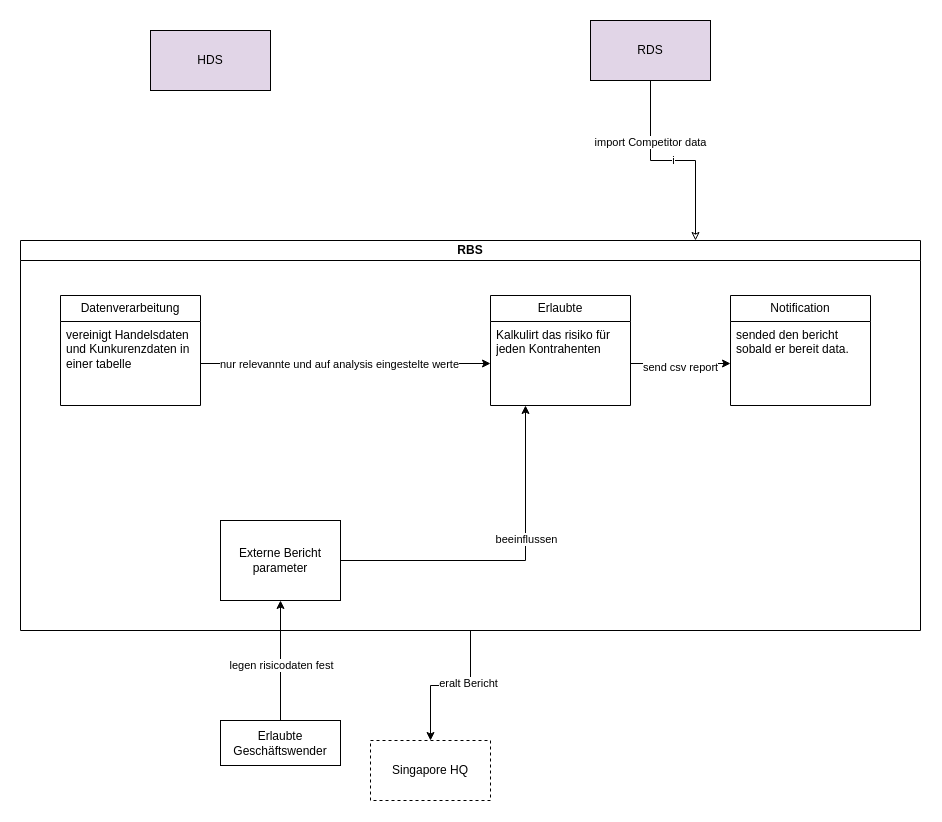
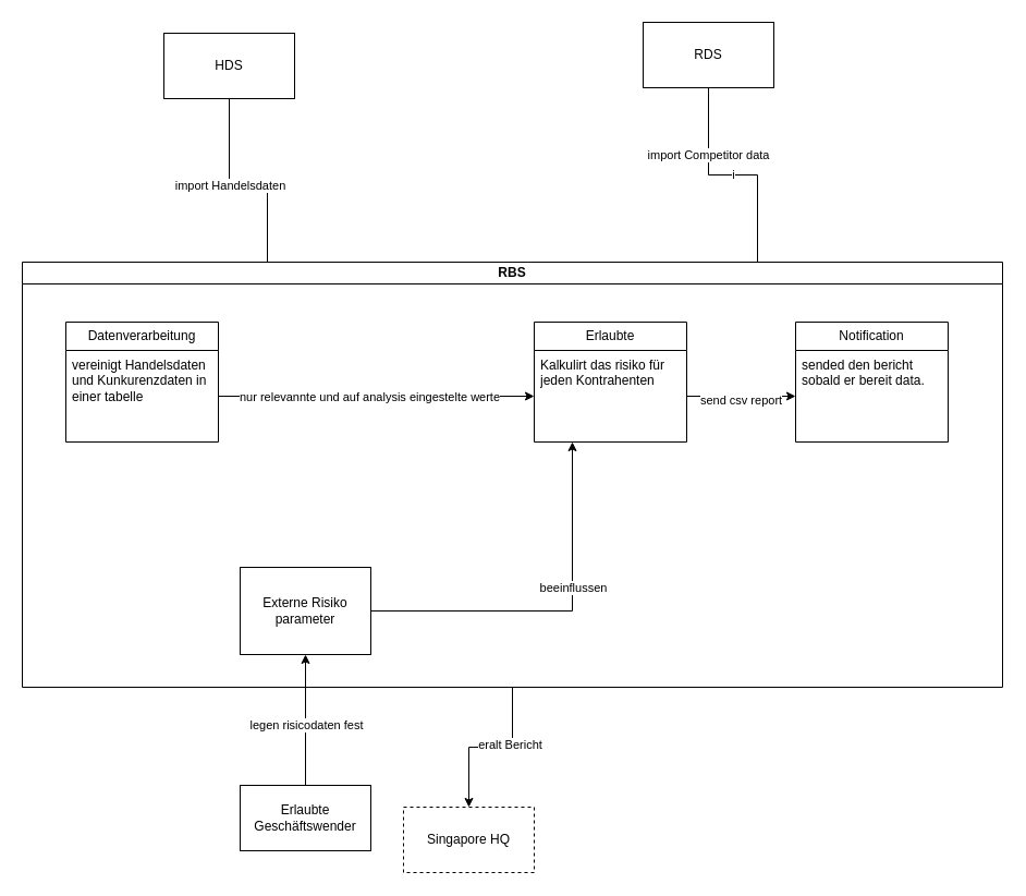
- <mxCell id="7" value="RDS" style="whiteSpace=wrap;html=1;fillColor=#e1d5e7;" vertex="1" parent="1"><mxGeometry x="590" y="20" width="120" height="60" as="geometry" /></mxCell>
+ <mxCell id="7" value="RDS" style="whiteSpace=wrap;html=1;" vertex="1" parent="1"><mxGeometry x="590" y="20" width="120" height="60" as="geometry" /></mxCell>
- <mxCell id="4" value="HDS" style="whiteSpace=wrap;html=1;fillColor=#e1d5e7;" vertex="1" parent="1"><mxGeometry x="150" y="30" width="120" height="60" as="geometry" /></mxCell>
+ <mxCell id="4" value="HDS" style="whiteSpace=wrap;html=1;" vertex="1" parent="1"><mxGeometry x="150" y="30" width="120" height="60" as="geometry" /></mxCell>
+ <mxCell id="2" style="edgeStyle=orthogonalEdgeStyle;rounded=0;orthogonalLoop=1;jettySize=auto;html=1;endArrow=none;endFill=0;entryX=0.25;entryY=0;entryDx=0;entryDy=0;" edge="1" parent="1" source="4" target="10"><mxGeometry relative="1" as="geometry"><mxPoint x="70" y="90" as="sourcePoint" /><mxPoint x="230" y="230" as="targetPoint" /></mxGeometry></mxCell>
+ <mxCell id="3" value="import Handelsdaten" style="edgeLabel;html=1;align=center;verticalAlign=middle;resizable=0;points=[];" vertex="1" connectable="0" parent="2"><mxGeometry x="-0.184" y="-4" relative="1" as="geometry"><mxPoint as="offset" /></mxGeometry></mxCell>
- <mxCell id="5" value="i" style="edgeStyle=orthogonalEdgeStyle;rounded=0;orthogonalLoop=1;jettySize=auto;html=1;endArrow=classic;endFill=0;entryX=0.75;entryY=0;entryDx=0;entryDy=0;" edge="1" parent="1" source="7" target="10"><mxGeometry relative="1" as="geometry"><mxPoint x="660" y="200" as="targetPoint" /></mxGeometry></mxCell>
+ <mxCell id="5" value="i" style="edgeStyle=orthogonalEdgeStyle;rounded=0;orthogonalLoop=1;jettySize=auto;html=1;endArrow=none;endFill=0;entryX=0.75;entryY=0;entryDx=0;entryDy=0;" edge="1" parent="1" source="7" target="10"><mxGeometry relative="1" as="geometry"><mxPoint x="660" y="200" as="targetPoint" /></mxGeometry></mxCell>
- <mxCell id="21" value="Externe Bericht parameter" style="whiteSpace=wrap;html=1;" vertex="1" parent="10"><mxGeometry x="200" y="280" width="120" height="80" as="geometry" /></mxCell>
+ <mxCell id="21" value="Externe Risiko parameter" style="whiteSpace=wrap;html=1;" vertex="1" parent="10"><mxGeometry x="200" y="280" width="120" height="80" as="geometry" /></mxCell>
- <mxCell id="27" value="Erlaubte Geschäftswender" style="whiteSpace=wrap;html=1;" vertex="1" parent="1"><mxGeometry x="220" y="720" width="120" height="45" as="geometry" /></mxCell>
+ <mxCell id="27" value="Erlaubte Geschäftswender" style="whiteSpace=wrap;html=1;" vertex="1" parent="1"><mxGeometry x="220" y="720" width="120" height="60" as="geometry" /></mxCell>
